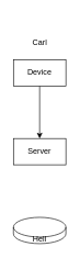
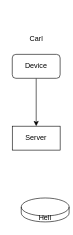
- <mxCell id="3" value="Device" style="rounded=0;whiteSpace=wrap;html=1;" parent="1" vertex="1"><mxGeometry x="20" y="90" width="80" height="40" as="geometry" /></mxCell>
+ <mxCell id="3" value="Device" style="whiteSpace=wrap;html=1;rounded=1;" parent="1" vertex="1"><mxGeometry x="20" y="90" width="80" height="40" as="geometry" /></mxCell>
- <mxCell id="6" value="Hell" style="shape=cylinder3;whiteSpace=wrap;html=1;boundedLbl=1;backgroundOutline=1;size=15;fontFamily=Helvetica;fontSize=12;fontColor=default;align=center;strokeColor=default;fillColor=default;" vertex="1" parent="1"><mxGeometry x="20" y="330" width="80" height="40" as="geometry" /></mxCell>
+ <mxCell id="6" value="Hell" style="shape=cylinder3;whiteSpace=wrap;html=1;boundedLbl=1;backgroundOutline=1;size=15;fontFamily=Helvetica;fontSize=12;fontColor=default;align=center;strokeColor=default;fillColor=default;" vertex="1" parent="1"><mxGeometry x="35" y="330" width="80" height="40" as="geometry" /></mxCell>
